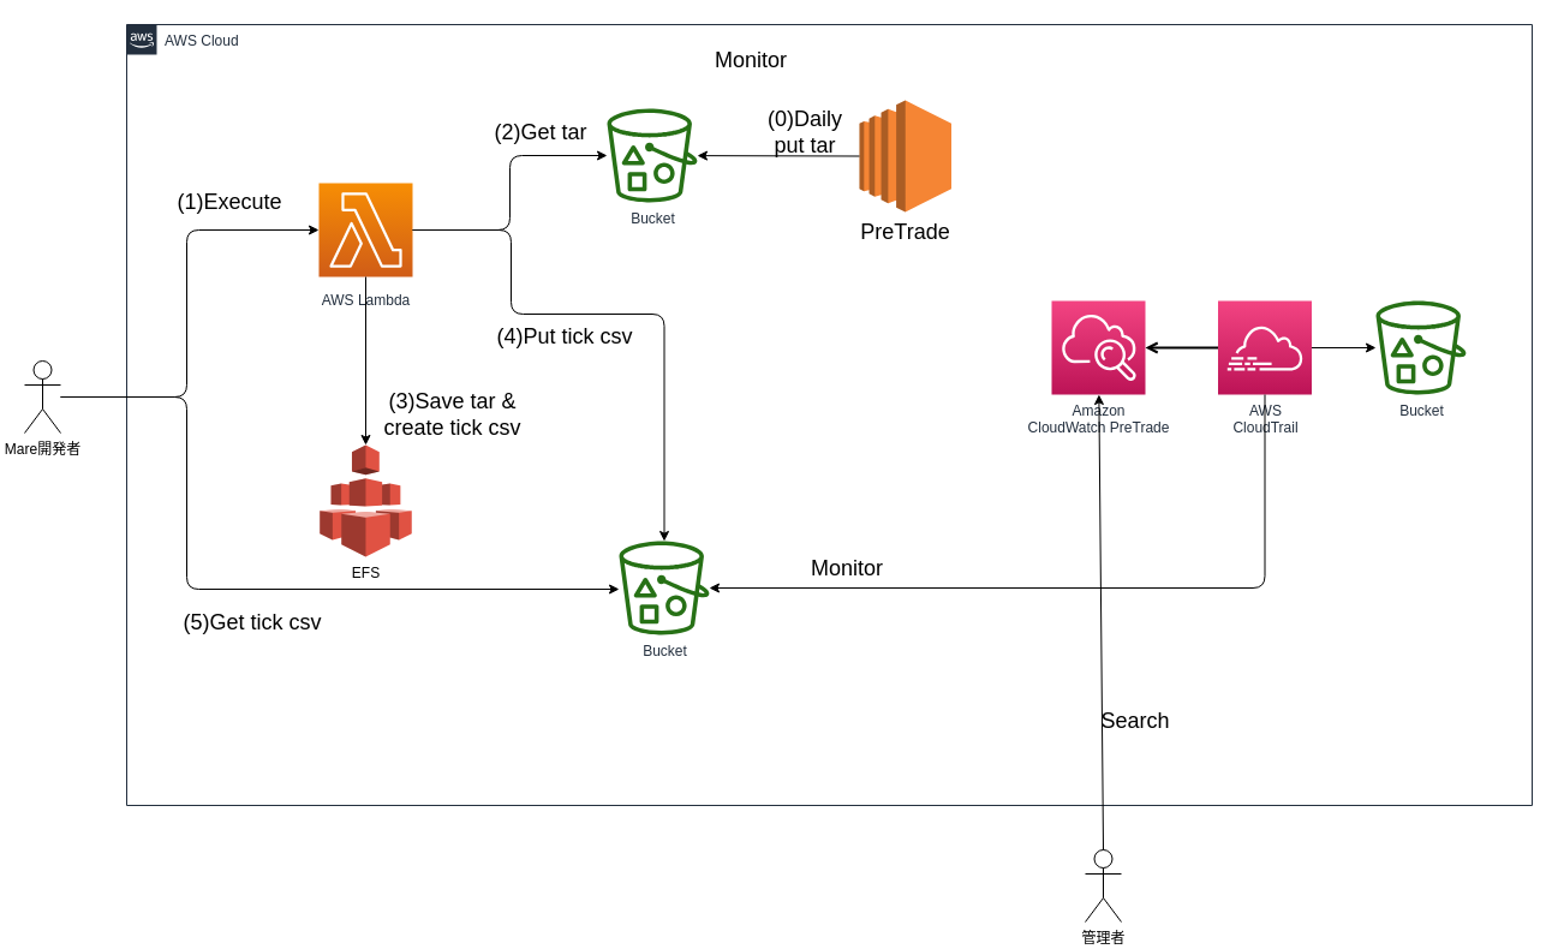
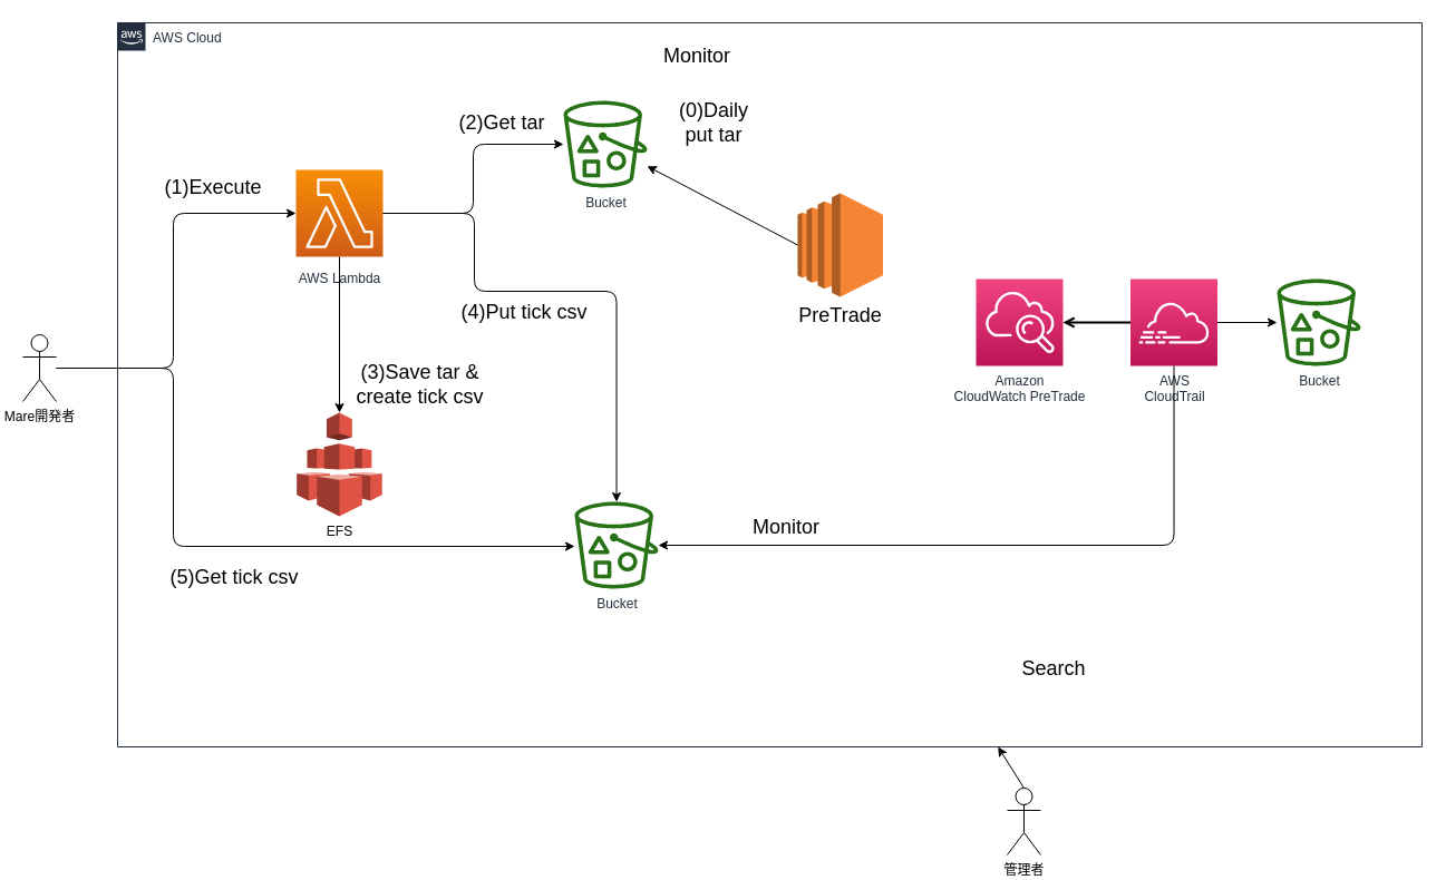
- <mxCell id="25" value="(0)Daily put tar" style="text;html=1;strokeColor=none;fillColor=none;align=center;verticalAlign=middle;whiteSpace=wrap;rounded=0;fontSize=18;" vertex="1" parent="1"><mxGeometry x="635" y="100" width="70" height="20" as="geometry" /></mxCell>
+ <mxCell id="25" value="(0)Daily put tar" style="text;html=1;strokeColor=none;fillColor=none;align=center;verticalAlign=middle;whiteSpace=wrap;rounded=0;fontSize=18;" vertex="1" parent="1"><mxGeometry x="605" y="100" width="70" height="20" as="geometry" /></mxCell>
- <mxCell id="23" value="PreTrade" style="outlineConnect=0;dashed=0;verticalLabelPosition=bottom;verticalAlign=top;align=center;html=1;shape=mxgraph.aws3.ec2;fillColor=#F58534;gradientColor=none;fontSize=18;" vertex="1" parent="1"><mxGeometry x="715" y="83" width="76.5" height="93" as="geometry" /></mxCell>
+ <mxCell id="23" value="PreTrade" style="outlineConnect=0;dashed=0;verticalLabelPosition=bottom;verticalAlign=top;align=center;html=1;shape=mxgraph.aws3.ec2;fillColor=#F58534;gradientColor=none;fontSize=18;" vertex="1" parent="1"><mxGeometry x="715" y="173" width="76.5" height="93" as="geometry" /></mxCell>
- <mxCell id="30" value="" style="endArrow=classic;html=1;fontSize=18;exitX=0.5;exitY=0;exitDx=0;exitDy=0;exitPerimeter=0;" edge="1" parent="1" source="29" target="6"><mxGeometry width="50" height="50" relative="1" as="geometry"><mxPoint x="555" y="460" as="sourcePoint" /><mxPoint x="755" y="790" as="targetPoint" /></mxGeometry></mxCell>
+ <mxCell id="30" value="" style="endArrow=classic;html=1;fontSize=18;exitX=0.5;exitY=0;exitDx=0;exitDy=0;exitPerimeter=0;" edge="1" parent="1" source="29" target="2"><mxGeometry width="50" height="50" relative="1" as="geometry"><mxPoint x="555" y="460" as="sourcePoint" /><mxPoint x="755" y="790" as="targetPoint" /></mxGeometry></mxCell>
